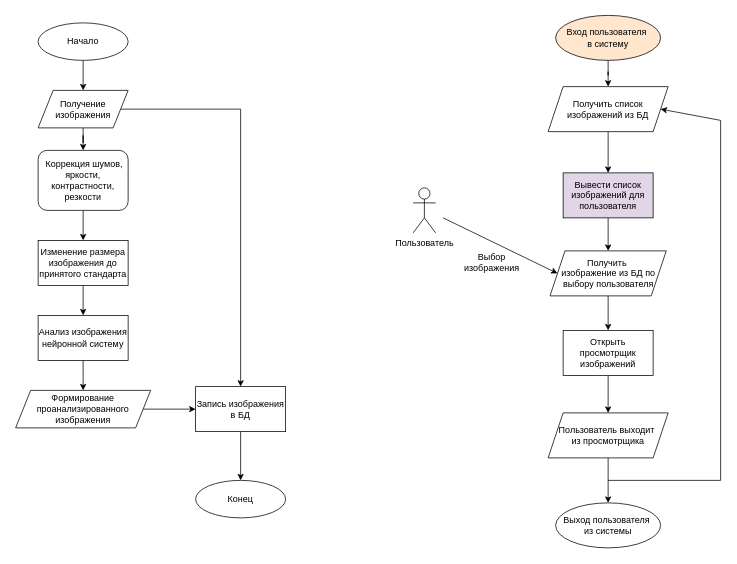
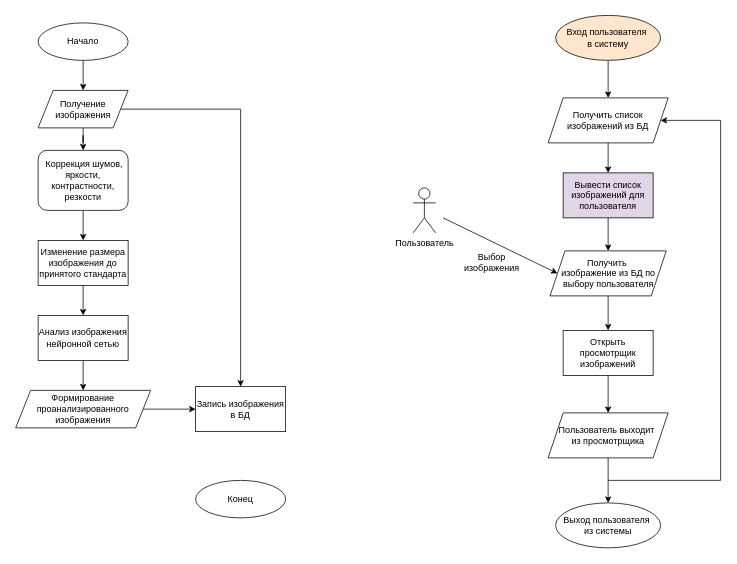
- <mxCell id="23" value="Получить список изображений из БД" style="shape=parallelogram;perimeter=parallelogramPerimeter;whiteSpace=wrap;html=1;fixedSize=1;" vertex="1" parent="1"><mxGeometry x="730" y="115" width="160" height="60" as="geometry" /></mxCell>
+ <mxCell id="23" value="Получить список изображений из БД" style="shape=parallelogram;perimeter=parallelogramPerimeter;whiteSpace=wrap;html=1;fixedSize=1;" vertex="1" parent="1"><mxGeometry x="730" y="130" width="160" height="60" as="geometry" /></mxCell>
- <mxCell id="12" value="Анализ изображения нейронной систему" style="rounded=0;whiteSpace=wrap;html=1;" vertex="1" parent="1"><mxGeometry x="50" y="420" width="120" height="60" as="geometry" /></mxCell>
+ <mxCell id="12" value="Анализ изображения нейронной сетью" style="rounded=0;whiteSpace=wrap;html=1;" vertex="1" parent="1"><mxGeometry x="50" y="420" width="120" height="60" as="geometry" /></mxCell>
- <mxCell id="15" value="" style="edgeStyle=orthogonalEdgeStyle;rounded=0;orthogonalLoop=1;jettySize=auto;html=1;" edge="1" parent="1" source="16" target="17"><mxGeometry relative="1" as="geometry" /></mxCell>
